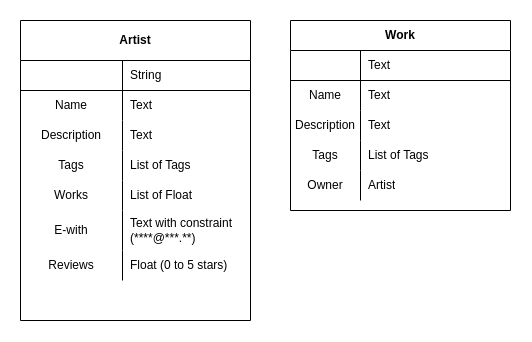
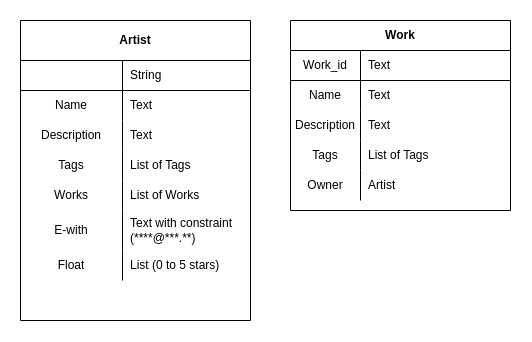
+ <mxCell id="25" value="Work_id" style="shape=partialRectangle;html=1;whiteSpace=wrap;connectable=0;fillColor=none;top=0;left=0;bottom=0;right=0;overflow=hidden;" vertex="1" parent="24"><mxGeometry width="70" height="30" as="geometry" /></mxCell>
- <mxCell id="16" value="List of Float" style="shape=partialRectangle;html=1;whiteSpace=wrap;connectable=0;fillColor=none;top=0;left=0;bottom=0;right=0;align=left;spacingLeft=6;overflow=hidden;" vertex="1" parent="14"><mxGeometry x="102" width="128" height="30" as="geometry" /></mxCell>
+ <mxCell id="16" value="List of Works" style="shape=partialRectangle;html=1;whiteSpace=wrap;connectable=0;fillColor=none;top=0;left=0;bottom=0;right=0;align=left;spacingLeft=6;overflow=hidden;" vertex="1" parent="14"><mxGeometry x="102" width="128" height="30" as="geometry" /></mxCell>
- <mxCell id="21" value="Reviews" style="shape=partialRectangle;html=1;whiteSpace=wrap;connectable=0;fillColor=none;top=0;left=0;bottom=0;right=0;overflow=hidden;" vertex="1" parent="20"><mxGeometry width="102" height="30" as="geometry" /></mxCell>
+ <mxCell id="21" value="Float" style="shape=partialRectangle;html=1;whiteSpace=wrap;connectable=0;fillColor=none;top=0;left=0;bottom=0;right=0;overflow=hidden;" vertex="1" parent="20"><mxGeometry width="102" height="30" as="geometry" /></mxCell>
- <mxCell id="22" value="Float (0 to 5 stars)" style="shape=partialRectangle;html=1;whiteSpace=wrap;connectable=0;fillColor=none;top=0;left=0;bottom=0;right=0;align=left;spacingLeft=6;overflow=hidden;" vertex="1" parent="20"><mxGeometry x="102" width="128" height="30" as="geometry" /></mxCell>
+ <mxCell id="22" value="List (0 to 5 stars)" style="shape=partialRectangle;html=1;whiteSpace=wrap;connectable=0;fillColor=none;top=0;left=0;bottom=0;right=0;align=left;spacingLeft=6;overflow=hidden;" vertex="1" parent="20"><mxGeometry x="102" width="128" height="30" as="geometry" /></mxCell>
